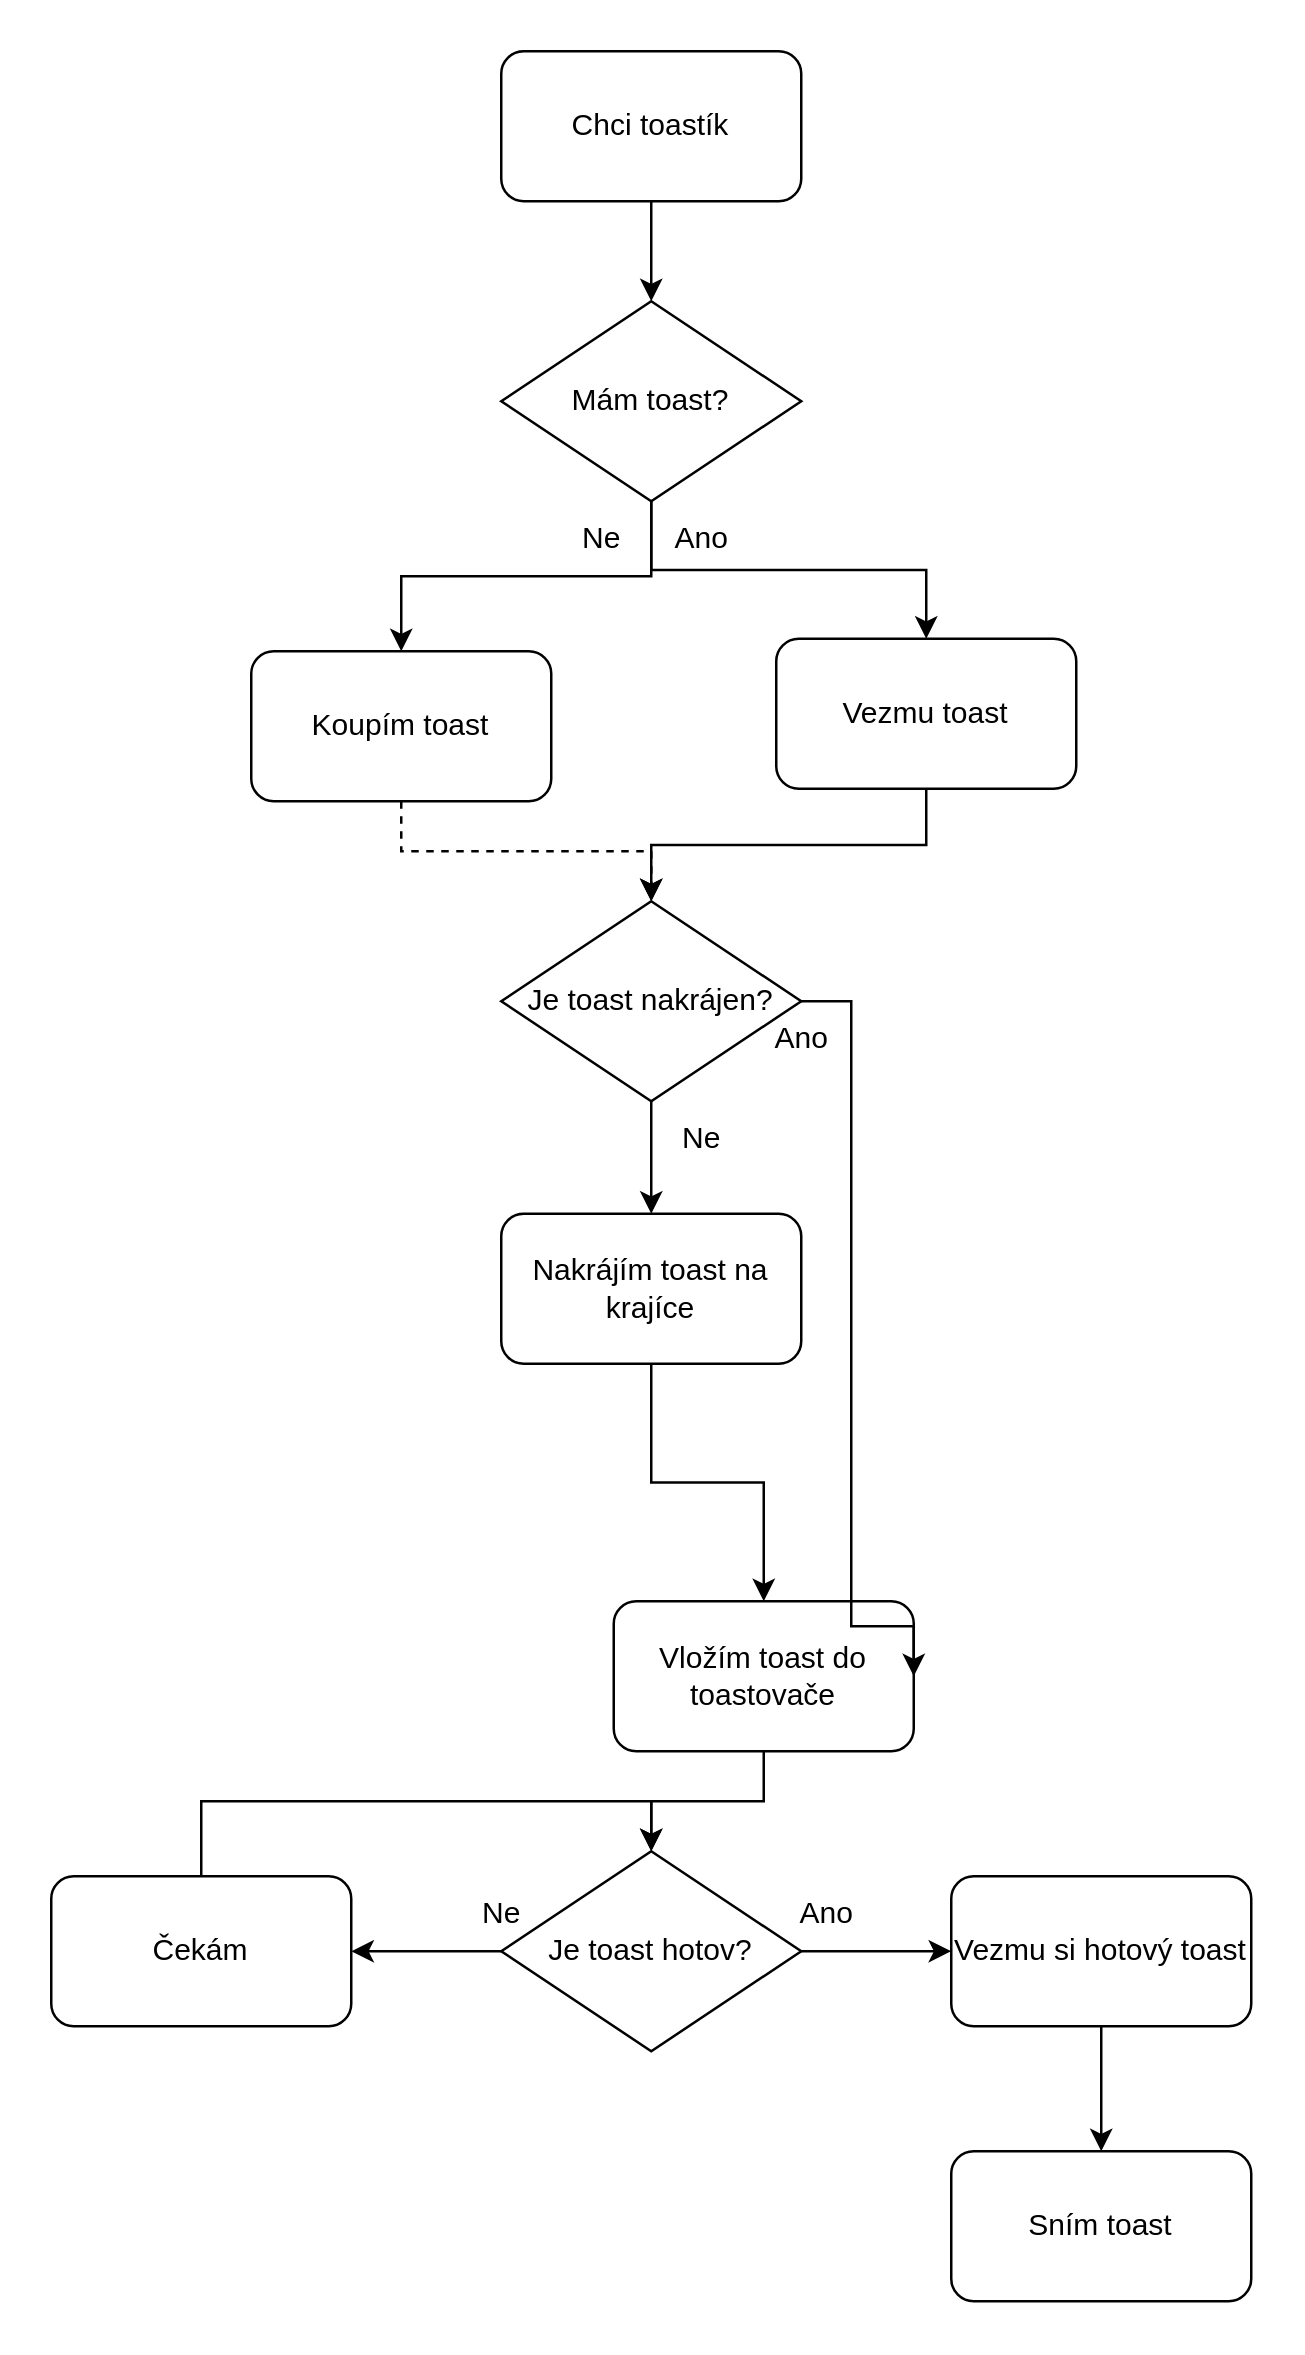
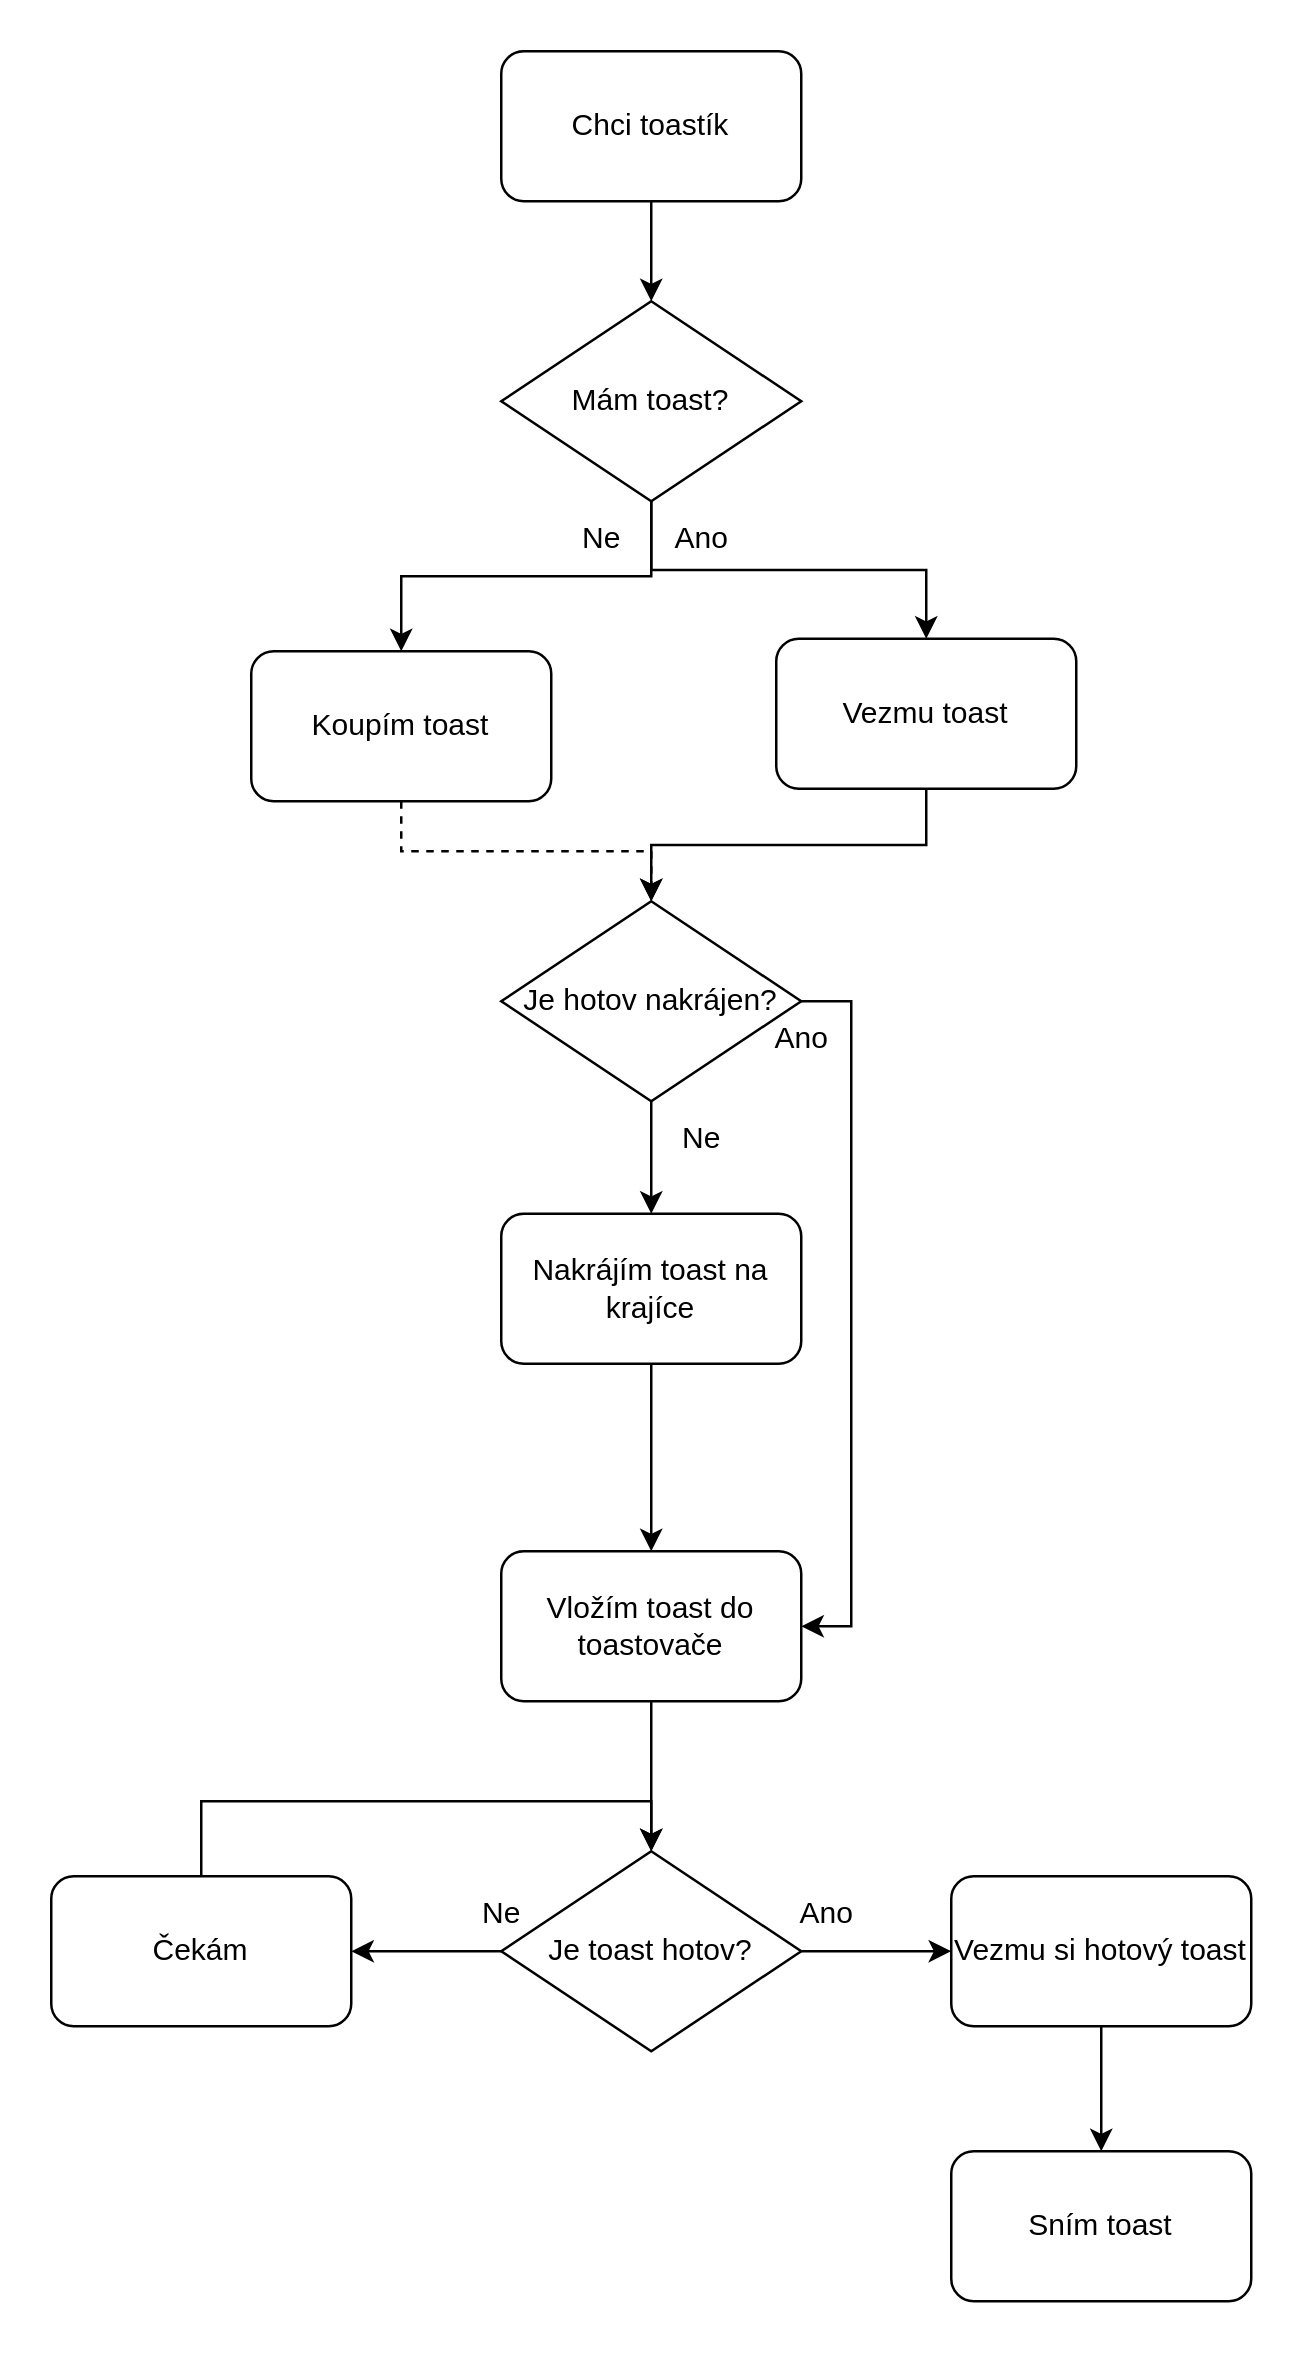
- <mxCell id="29" value="Je toast nakrájen?" style="rhombus;whiteSpace=wrap;html=1;" vertex="1" parent="1"><mxGeometry x="200" y="360" width="120" height="80" as="geometry" /></mxCell>
+ <mxCell id="29" value="Je hotov nakrájen?" style="rhombus;whiteSpace=wrap;html=1;" vertex="1" parent="1"><mxGeometry x="200" y="360" width="120" height="80" as="geometry" /></mxCell>
- <mxCell id="14" value="Vložím toast do toastovače" style="rounded=1;whiteSpace=wrap;html=1;" vertex="1" parent="1"><mxGeometry x="245" y="640" width="120" height="60" as="geometry" /></mxCell>
+ <mxCell id="14" value="Vložím toast do toastovače" style="rounded=1;whiteSpace=wrap;html=1;" vertex="1" parent="1"><mxGeometry x="200" y="620" width="120" height="60" as="geometry" /></mxCell>
